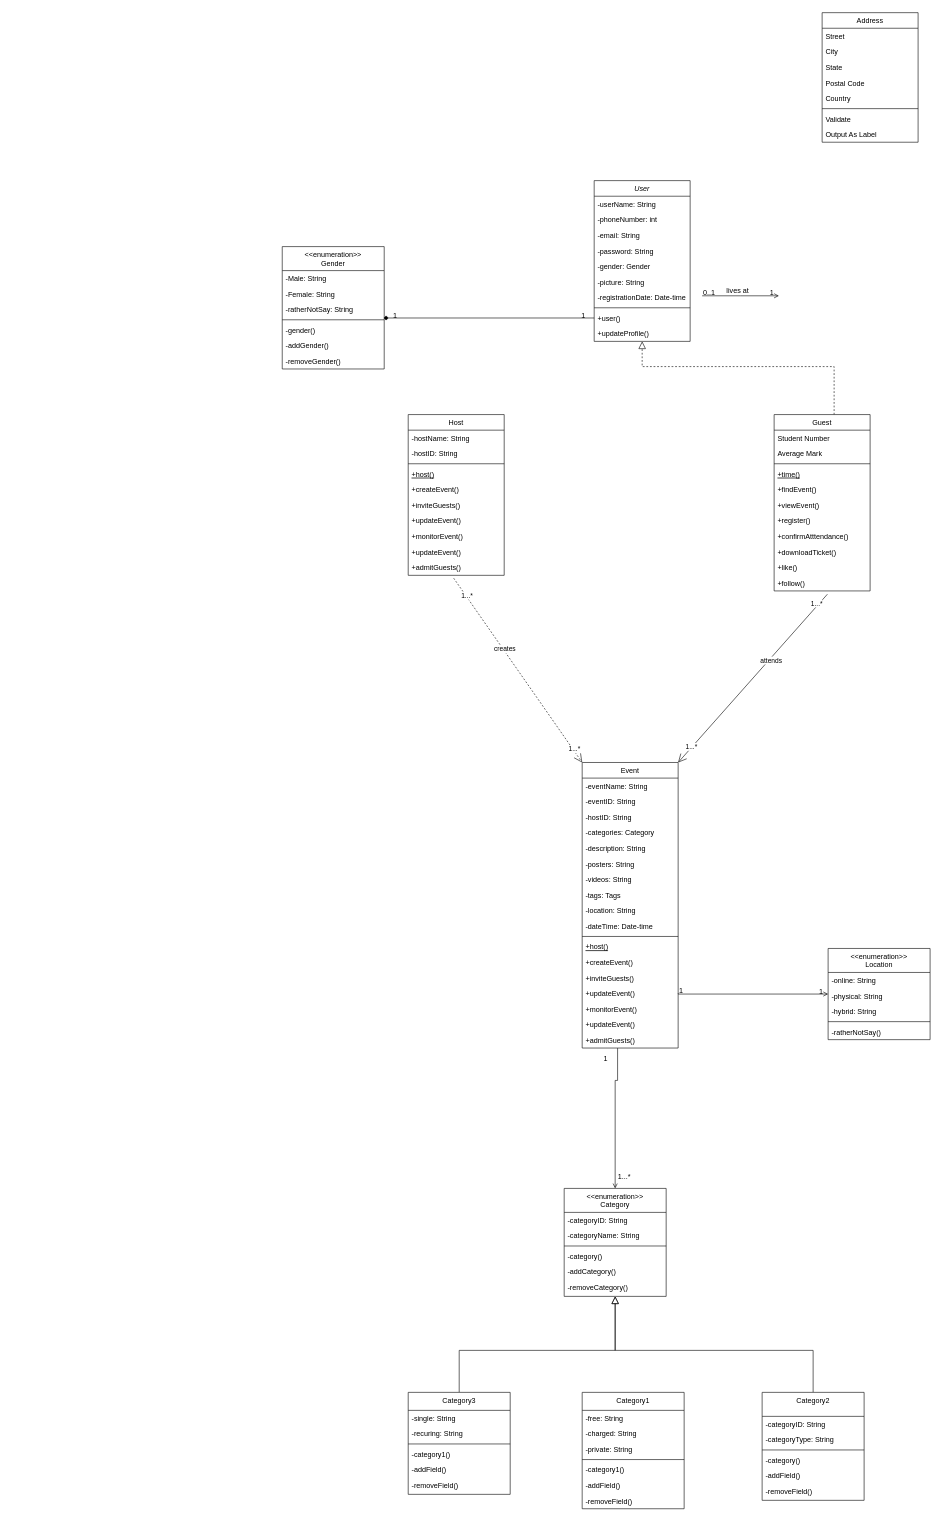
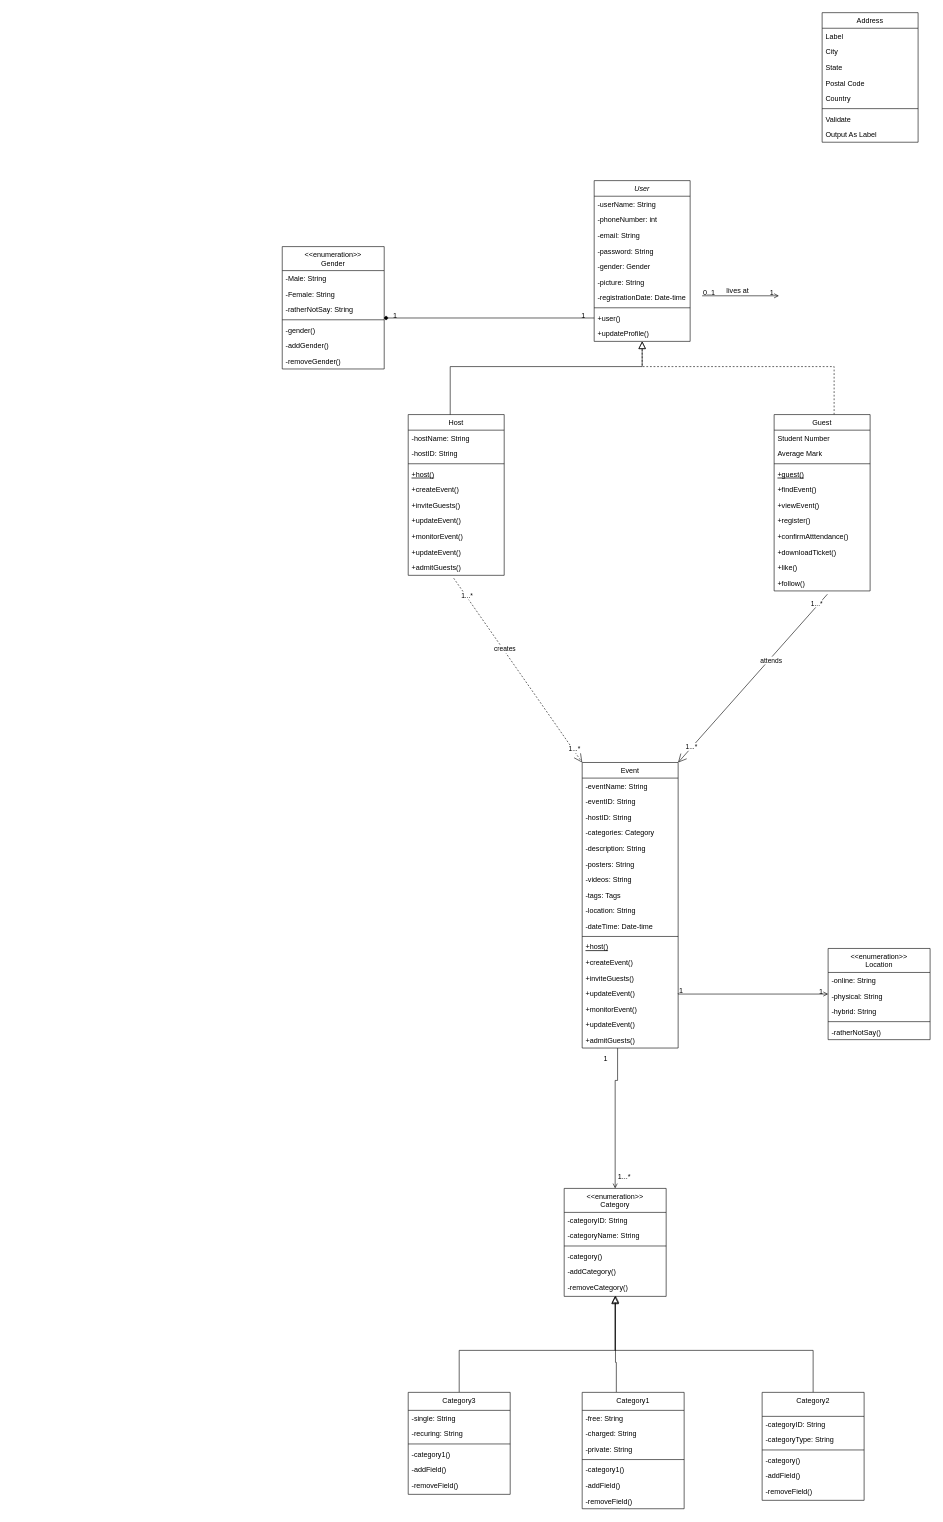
- <mxCell id="27" value="Street" style="text;align=left;verticalAlign=top;spacingLeft=4;spacingRight=4;overflow=hidden;rotatable=0;points=[[0,0.5],[1,0.5]];portConstraint=eastwest;" parent="26" vertex="1"><mxGeometry y="26" width="160" height="26" as="geometry" /></mxCell>
+ <mxCell id="27" value="Label" style="text;align=left;verticalAlign=top;spacingLeft=4;spacingRight=4;overflow=hidden;rotatable=0;points=[[0,0.5],[1,0.5]];portConstraint=eastwest;" parent="26" vertex="1"><mxGeometry y="26" width="160" height="26" as="geometry" /></mxCell>
+ <mxCell id="24" value="" style="endArrow=block;endSize=10;endFill=0;shadow=0;strokeWidth=1;rounded=0;edgeStyle=elbowEdgeStyle;elbow=vertical;" parent="1" source="13" target="2" edge="1"><mxGeometry width="160" relative="1" as="geometry"><mxPoint x="990" y="493" as="sourcePoint" /><mxPoint x="990" y="493" as="targetPoint" /><Array as="points"><mxPoint x="750" y="610" /><mxPoint x="740" y="600" /></Array></mxGeometry></mxCell>
- <mxCell id="43" value="+time()" style="text;align=left;verticalAlign=top;spacingLeft=4;spacingRight=4;overflow=hidden;rotatable=0;points=[[0,0.5],[1,0.5]];portConstraint=eastwest;fontStyle=4" parent="39" vertex="1"><mxGeometry y="86" width="160" height="26" as="geometry" /></mxCell>
+ <mxCell id="43" value="+guest()" style="text;align=left;verticalAlign=top;spacingLeft=4;spacingRight=4;overflow=hidden;rotatable=0;points=[[0,0.5],[1,0.5]];portConstraint=eastwest;fontStyle=4" parent="39" vertex="1"><mxGeometry y="86" width="160" height="26" as="geometry" /></mxCell>
+ <mxCell id="104" value="" style="endArrow=block;endSize=10;endFill=0;shadow=0;strokeWidth=1;rounded=0;edgeStyle=elbowEdgeStyle;elbow=vertical;startArrow=none;entryX=0.503;entryY=1.01;entryDx=0;entryDy=0;entryPerimeter=0;exitX=0.335;exitY=-0.001;exitDx=0;exitDy=0;exitPerimeter=0;" edge="1" parent="1" source="112" target="95"><mxGeometry width="160" relative="1" as="geometry"><mxPoint x="1026" y="2300" as="sourcePoint" /><mxPoint x="1055" y="2250" as="targetPoint" /><Array as="points"><mxPoint x="1040" y="2270" /><mxPoint x="1070" y="2230" /><mxPoint x="1370" y="2160" /><mxPoint x="1100" y="2160" /><mxPoint x="1200" y="2180" /><mxPoint x="1290" y="1990" /><mxPoint x="641" y="1734" /><mxPoint x="601" y="1734" /></Array></mxGeometry></mxCell>
